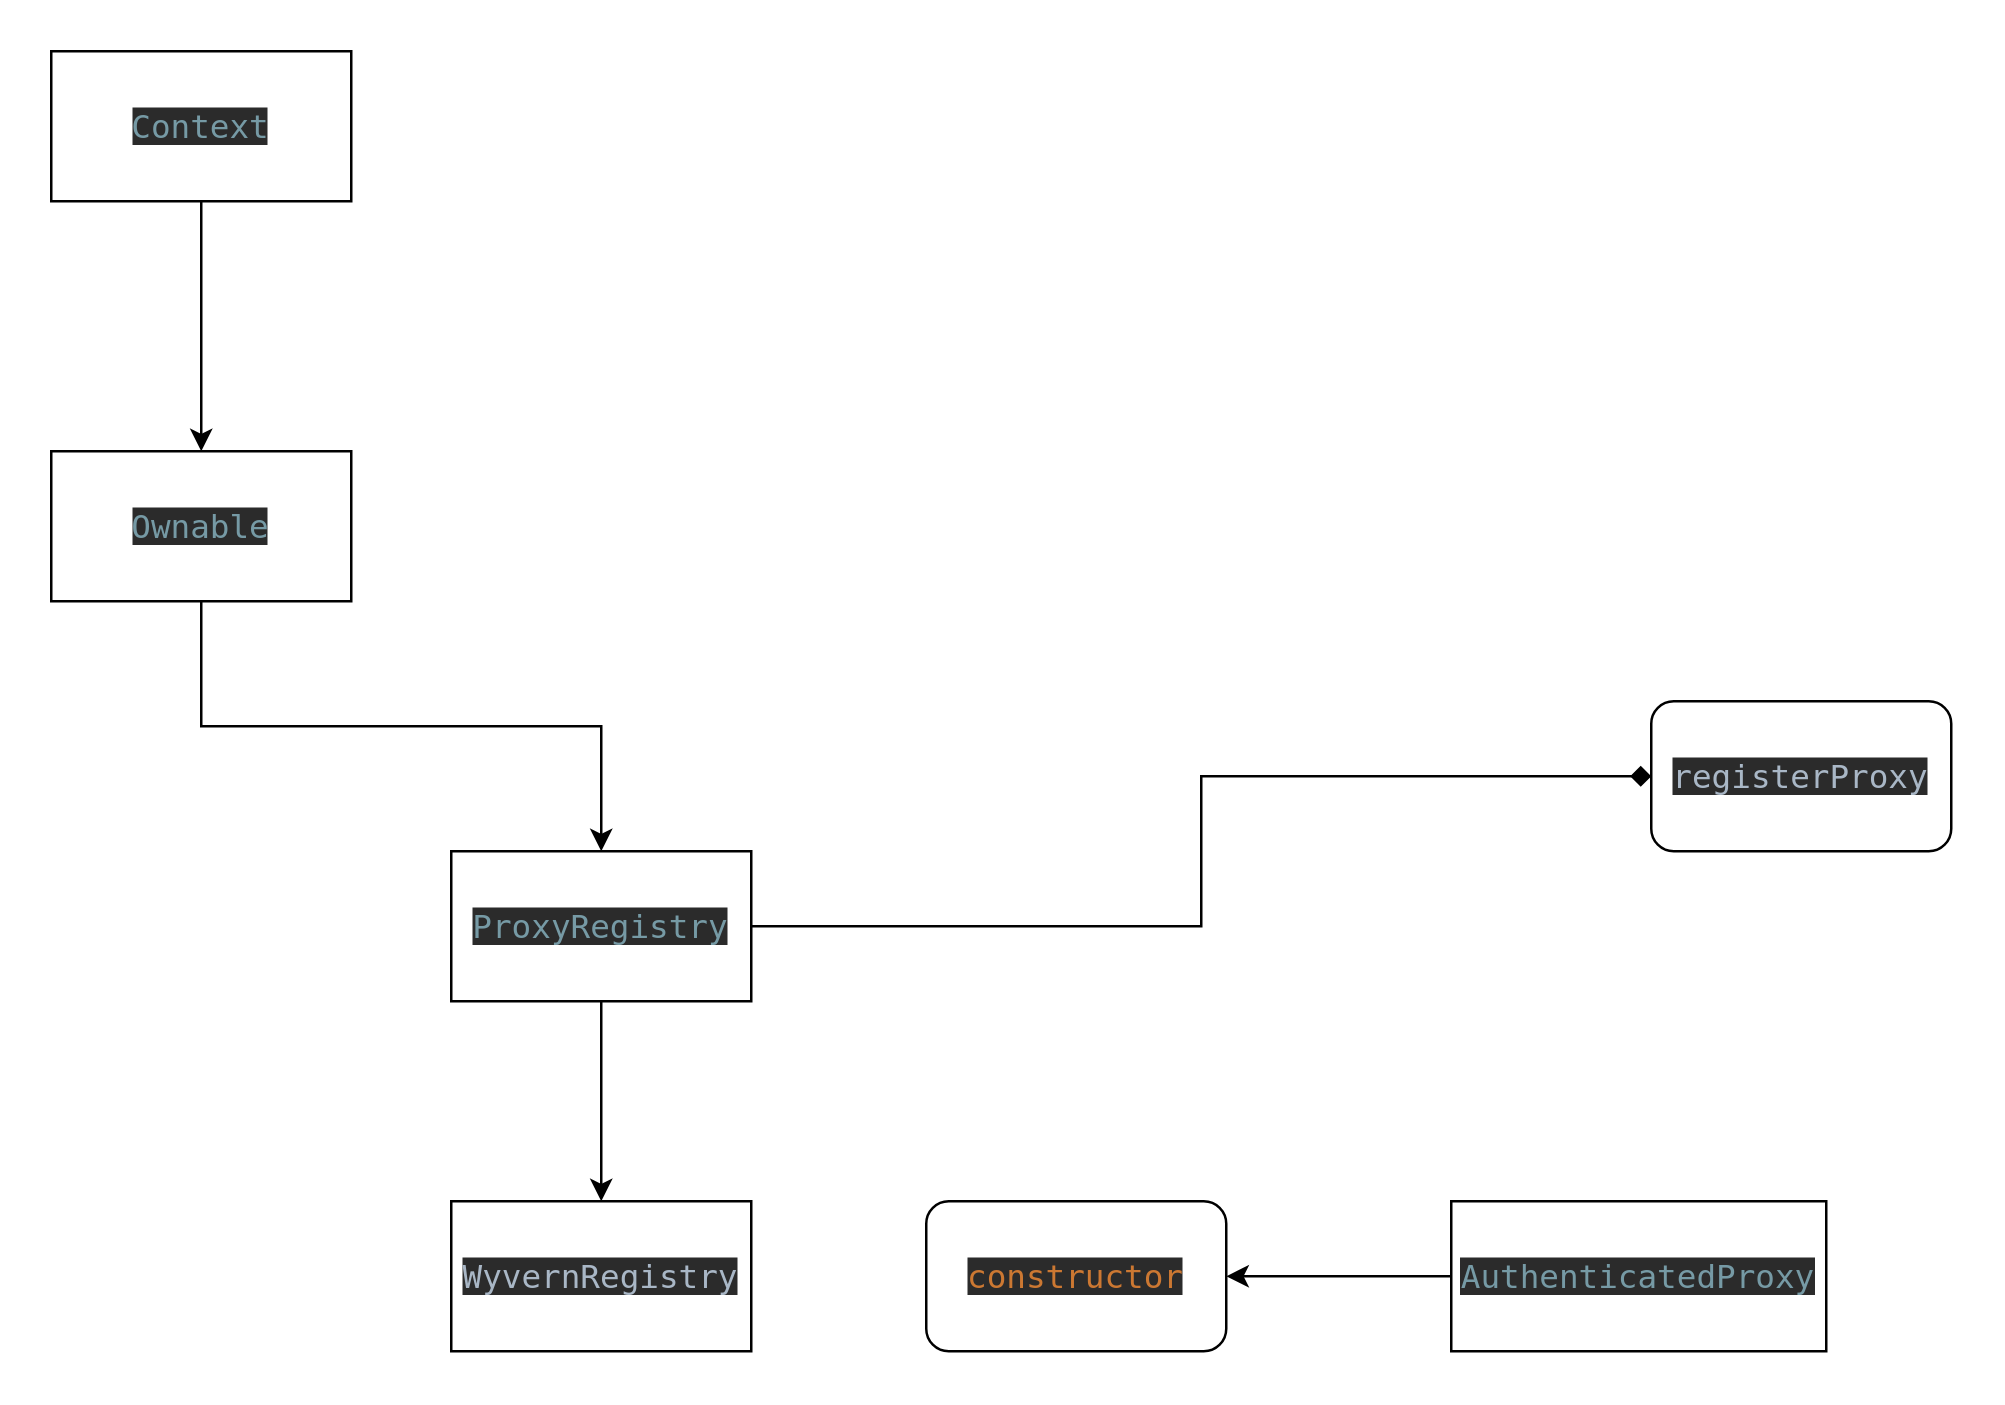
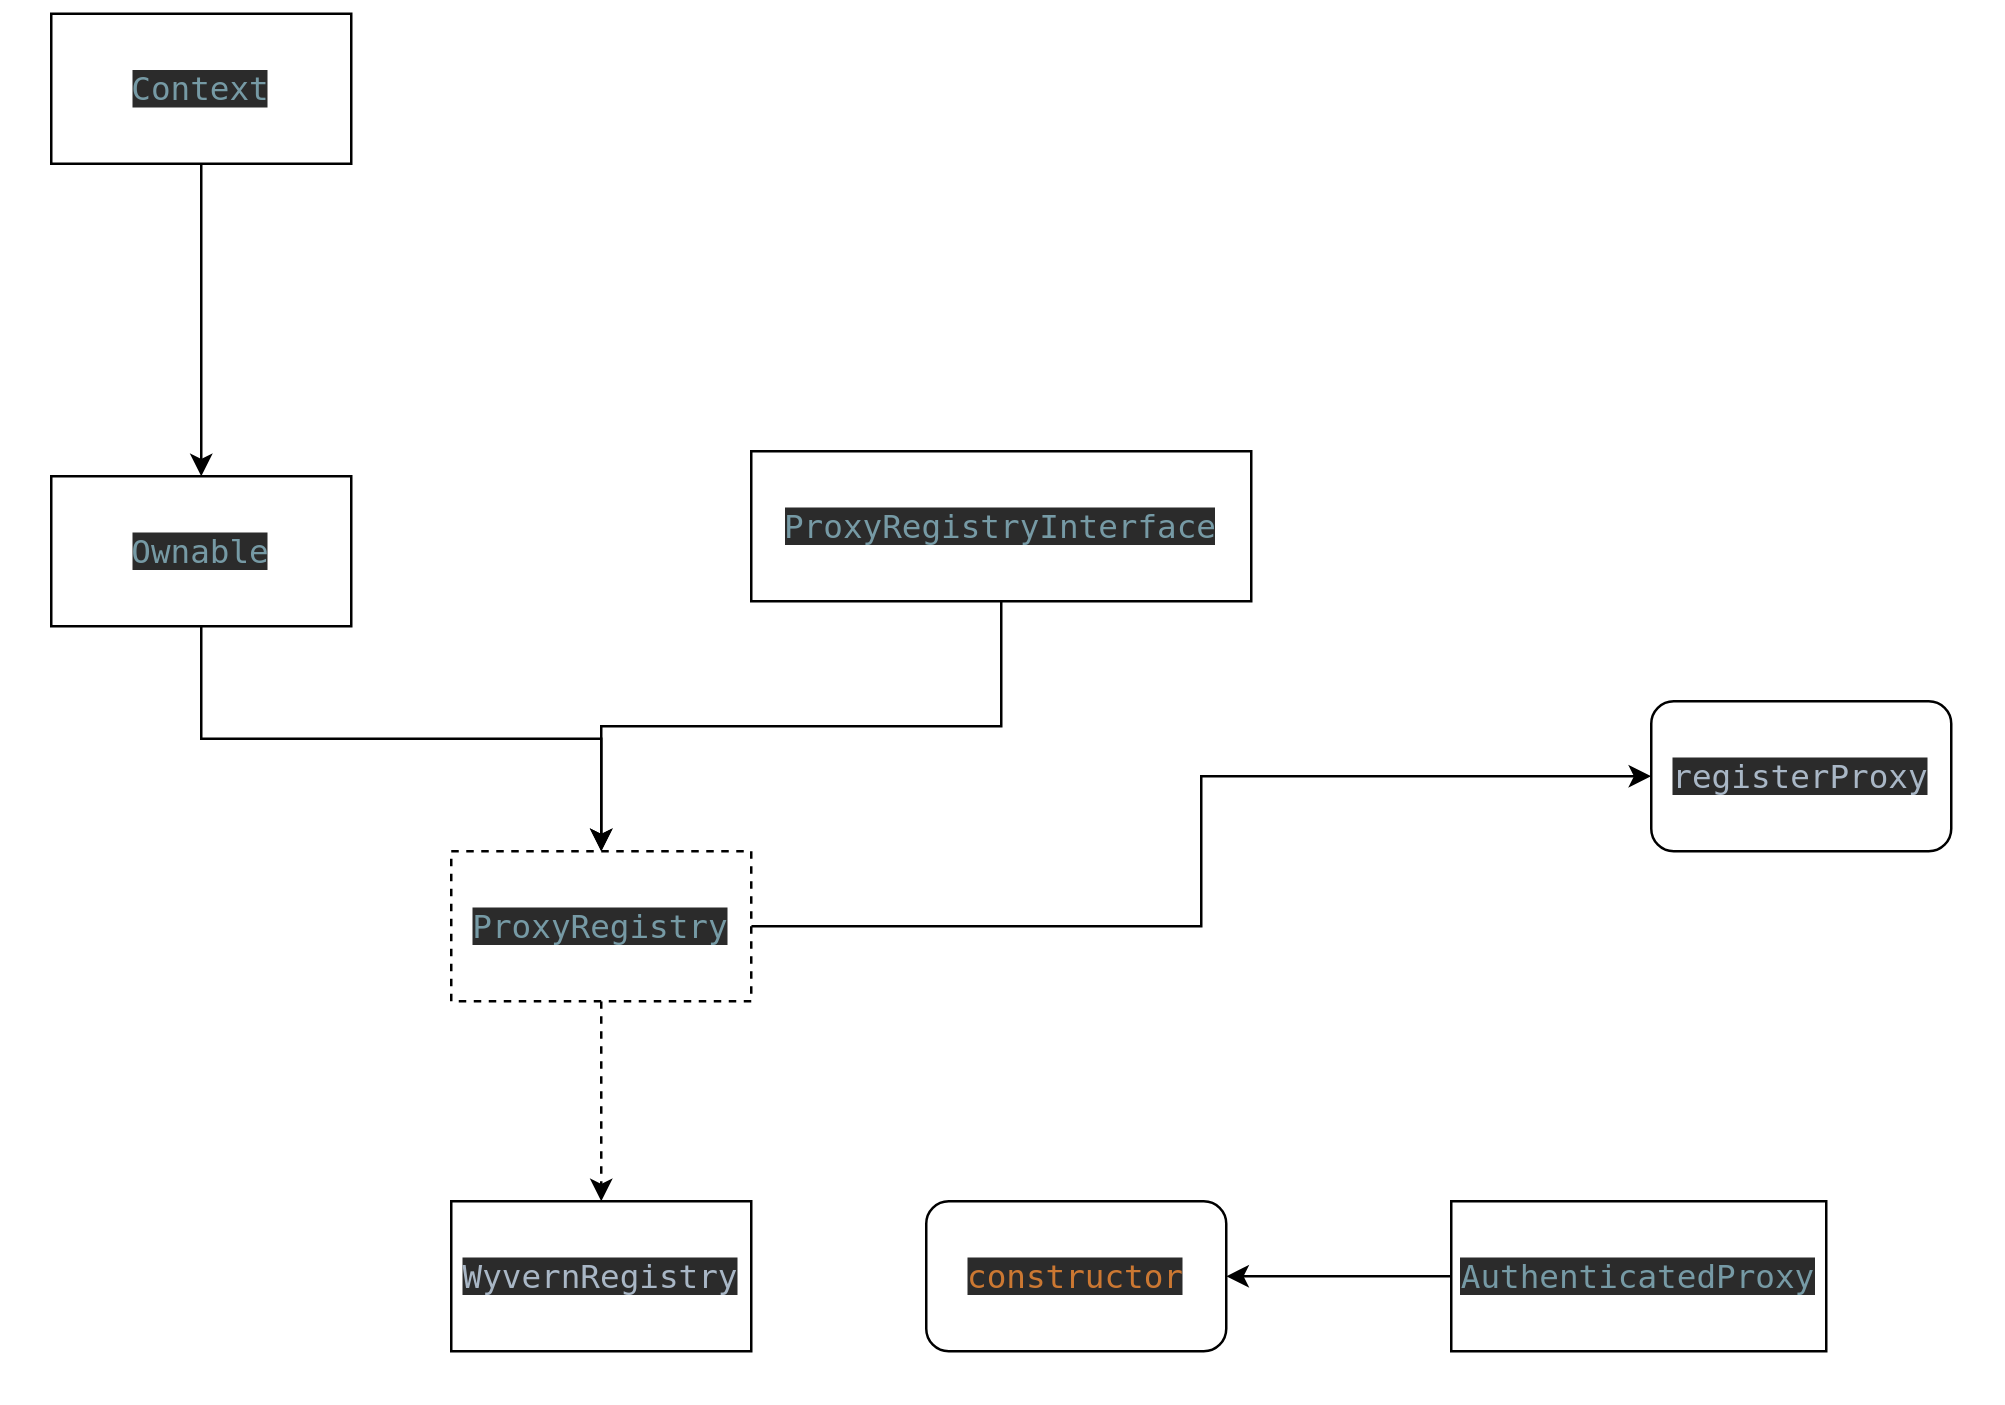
- <mxCell id="11" value="&lt;pre style=&quot;background-color:#2b2b2b;color:#a9b7c6;font-family:'JetBrains Mono',monospace;font-size:9.8pt;&quot;&gt;&lt;span style=&quot;color:#769aa5;&quot;&gt;Context&lt;/span&gt;&lt;/pre&gt;" style="rounded=0;whiteSpace=wrap;html=1;fontColor=none;strokeColor=default;" vertex="1" parent="1"><mxGeometry x="20" y="20" width="120" height="60" as="geometry" /></mxCell>
+ <mxCell id="11" value="&lt;pre style=&quot;background-color:#2b2b2b;color:#a9b7c6;font-family:'JetBrains Mono',monospace;font-size:9.8pt;&quot;&gt;&lt;span style=&quot;color:#769aa5;&quot;&gt;Context&lt;/span&gt;&lt;/pre&gt;" style="rounded=0;whiteSpace=wrap;html=1;fontColor=none;strokeColor=default;" vertex="1" parent="1"><mxGeometry x="20" y="5" width="120" height="60" as="geometry" /></mxCell>
- <mxCell id="7" value="&lt;pre style=&quot;background-color:#2b2b2b;color:#a9b7c6;font-family:'JetBrains Mono',monospace;font-size:9.8pt;&quot;&gt;&lt;span style=&quot;color:#769aa5;&quot;&gt;Ownable&lt;/span&gt;&lt;/pre&gt;" style="rounded=0;whiteSpace=wrap;html=1;fontColor=none;strokeColor=default;" vertex="1" parent="1"><mxGeometry x="20" y="180" width="120" height="60" as="geometry" /></mxCell>
+ <mxCell id="7" value="&lt;pre style=&quot;background-color:#2b2b2b;color:#a9b7c6;font-family:'JetBrains Mono',monospace;font-size:9.8pt;&quot;&gt;&lt;span style=&quot;color:#769aa5;&quot;&gt;Ownable&lt;/span&gt;&lt;/pre&gt;" style="rounded=0;whiteSpace=wrap;html=1;fontColor=none;strokeColor=default;" vertex="1" parent="1"><mxGeometry x="20" y="190" width="120" height="60" as="geometry" /></mxCell>
+ <mxCell id="9" value="&lt;pre style=&quot;background-color:#2b2b2b;color:#a9b7c6;font-family:'JetBrains Mono',monospace;font-size:9.8pt;&quot;&gt;&lt;span style=&quot;color:#769aa5;&quot;&gt;ProxyRegistryInterface&lt;/span&gt;&lt;/pre&gt;" style="rounded=0;whiteSpace=wrap;html=1;fontColor=none;strokeColor=default;" vertex="1" parent="1"><mxGeometry x="300" y="180" width="200" height="60" as="geometry" /></mxCell>
+ <mxCell id="8" style="edgeStyle=orthogonalEdgeStyle;rounded=0;orthogonalLoop=1;jettySize=auto;html=1;exitX=0.5;exitY=1;exitDx=0;exitDy=0;entryX=0.5;entryY=0;entryDx=0;entryDy=0;fontColor=none;" edge="1" parent="1" source="9" target="5"><mxGeometry relative="1" as="geometry" /></mxCell>
- <mxCell id="4" style="edgeStyle=orthogonalEdgeStyle;rounded=0;orthogonalLoop=1;jettySize=auto;html=1;exitX=1;exitY=0.5;exitDx=0;exitDy=0;entryX=0;entryY=0.5;entryDx=0;entryDy=0;fontColor=none;endArrow=diamond;" edge="1" parent="1" source="5" target="15"><mxGeometry relative="1" as="geometry" /></mxCell>
+ <mxCell id="4" style="edgeStyle=orthogonalEdgeStyle;rounded=0;orthogonalLoop=1;jettySize=auto;html=1;exitX=1;exitY=0.5;exitDx=0;exitDy=0;entryX=0;entryY=0.5;entryDx=0;entryDy=0;fontColor=none;" edge="1" parent="1" source="5" target="15"><mxGeometry relative="1" as="geometry" /></mxCell>
- <mxCell id="5" value="&lt;pre style=&quot;background-color:#2b2b2b;color:#a9b7c6;font-family:'JetBrains Mono',monospace;font-size:9.8pt;&quot;&gt;&lt;span style=&quot;color:#769aa5;&quot;&gt;ProxyRegistry&lt;/span&gt;&lt;/pre&gt;" style="rounded=0;whiteSpace=wrap;html=1;fontColor=none;strokeColor=default;" vertex="1" parent="1"><mxGeometry x="180" y="340" width="120" height="60" as="geometry" /></mxCell>
+ <mxCell id="5" value="&lt;pre style=&quot;background-color:#2b2b2b;color:#a9b7c6;font-family:'JetBrains Mono',monospace;font-size:9.8pt;&quot;&gt;&lt;span style=&quot;color:#769aa5;&quot;&gt;ProxyRegistry&lt;/span&gt;&lt;/pre&gt;" style="rounded=0;whiteSpace=wrap;html=1;fontColor=none;strokeColor=default;dashed=1;" vertex="1" parent="1"><mxGeometry x="180" y="340" width="120" height="60" as="geometry" /></mxCell>
- <mxCell id="3" style="edgeStyle=orthogonalEdgeStyle;rounded=0;orthogonalLoop=1;jettySize=auto;html=1;exitX=0.5;exitY=1;exitDx=0;exitDy=0;fontColor=none;" edge="1" parent="1" source="5" target="2"><mxGeometry relative="1" as="geometry" /></mxCell>
+ <mxCell id="3" style="edgeStyle=orthogonalEdgeStyle;rounded=0;orthogonalLoop=1;jettySize=auto;html=1;exitX=0.5;exitY=1;exitDx=0;exitDy=0;fontColor=none;dashed=1;" edge="1" parent="1" source="5" target="2"><mxGeometry relative="1" as="geometry" /></mxCell>
